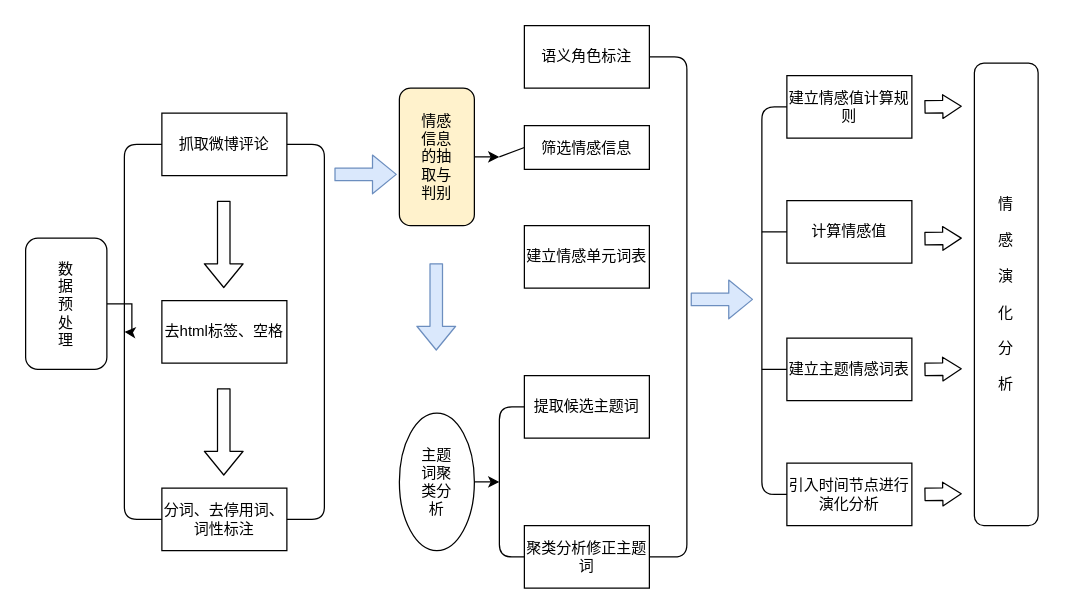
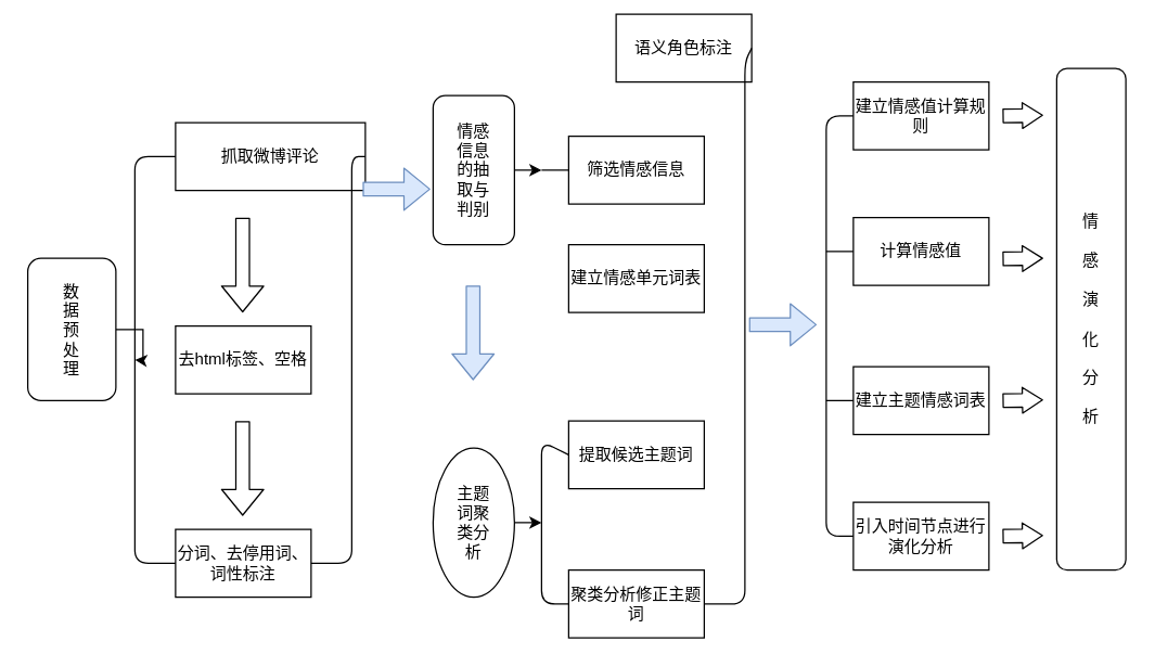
- <mxCell id="12" value="语义角色标注" style="rounded=0;whiteSpace=wrap;html=1;" vertex="1" parent="1"><mxGeometry x="419" y="20" width="100" height="50" as="geometry" /></mxCell>
+ <mxCell id="12" value="语义角色标注" style="rounded=0;whiteSpace=wrap;html=1;" vertex="1" parent="1"><mxGeometry x="454" y="10" width="100" height="50" as="geometry" /></mxCell>
- <mxCell id="5" value="抓取微博评论" style="rounded=0;whiteSpace=wrap;html=1;" vertex="1" parent="1"><mxGeometry x="129" y="90" width="100" height="50" as="geometry" /></mxCell>
+ <mxCell id="5" value="抓取微博评论" style="rounded=0;whiteSpace=wrap;html=1;" vertex="1" parent="1"><mxGeometry x="129" y="90" width="140" height="50" as="geometry" /></mxCell>
- <mxCell id="13" value="筛选情感信息" style="rounded=0;whiteSpace=wrap;html=1;" vertex="1" parent="1"><mxGeometry x="419" y="100" width="100" height="35" as="geometry" /></mxCell>
+ <mxCell id="13" value="筛选情感信息" style="rounded=0;whiteSpace=wrap;html=1;" vertex="1" parent="1"><mxGeometry x="419" y="100" width="100" height="50" as="geometry" /></mxCell>
- <mxCell id="9" value="情感&lt;br&gt;信息&lt;br&gt;的抽&lt;br&gt;取与&lt;br&gt;判别" style="rounded=1;whiteSpace=wrap;html=1;fillColor=#fff2cc;" vertex="1" parent="1"><mxGeometry x="319" y="70" width="60" height="110" as="geometry" /></mxCell>
+ <mxCell id="9" value="情感&lt;br&gt;信息&lt;br&gt;的抽&lt;br&gt;取与&lt;br&gt;判别" style="rounded=1;whiteSpace=wrap;html=1;" vertex="1" parent="1"><mxGeometry x="319" y="70" width="60" height="110" as="geometry" /></mxCell>
- <mxCell id="15" value="提取候选主题词" style="rounded=0;whiteSpace=wrap;html=1;" vertex="1" parent="1"><mxGeometry x="419" y="300" width="100" height="50" as="geometry" /></mxCell>
+ <mxCell id="15" value="提取候选主题词" style="rounded=0;whiteSpace=wrap;html=1;" vertex="1" parent="1"><mxGeometry x="419" y="310" width="100" height="50" as="geometry" /></mxCell>
